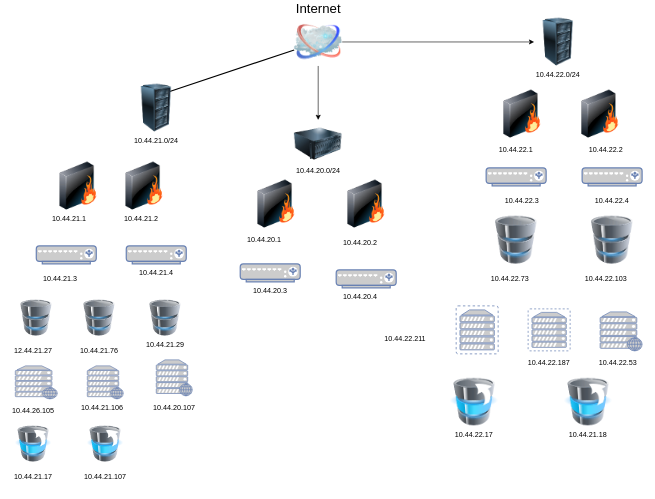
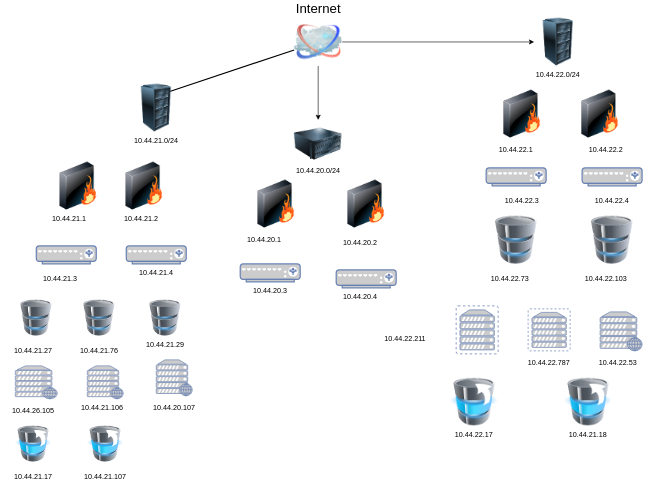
- <mxCell id="51" value="12.44.21.27" style="text;strokeColor=none;align=center;fillColor=none;html=1;verticalAlign=middle;whiteSpace=wrap;rounded=0;" vertex="1" parent="1"><mxGeometry x="25" y="560" width="60" height="30" as="geometry" /></mxCell>
+ <mxCell id="51" value="10.44.21.27" style="text;strokeColor=none;align=center;fillColor=none;html=1;verticalAlign=middle;whiteSpace=wrap;rounded=0;" vertex="1" parent="1"><mxGeometry x="25" y="560" width="60" height="30" as="geometry" /></mxCell>
- <mxCell id="60" value="10.44.22.187" style="text;strokeColor=none;align=center;fillColor=none;html=1;verticalAlign=middle;whiteSpace=wrap;rounded=0;" vertex="1" parent="1"><mxGeometry x="885" y="580" width="60" height="30" as="geometry" /></mxCell>
+ <mxCell id="60" value="10.44.22.787" style="text;strokeColor=none;align=center;fillColor=none;html=1;verticalAlign=middle;whiteSpace=wrap;rounded=0;" vertex="1" parent="1"><mxGeometry x="885" y="580" width="60" height="30" as="geometry" /></mxCell>
